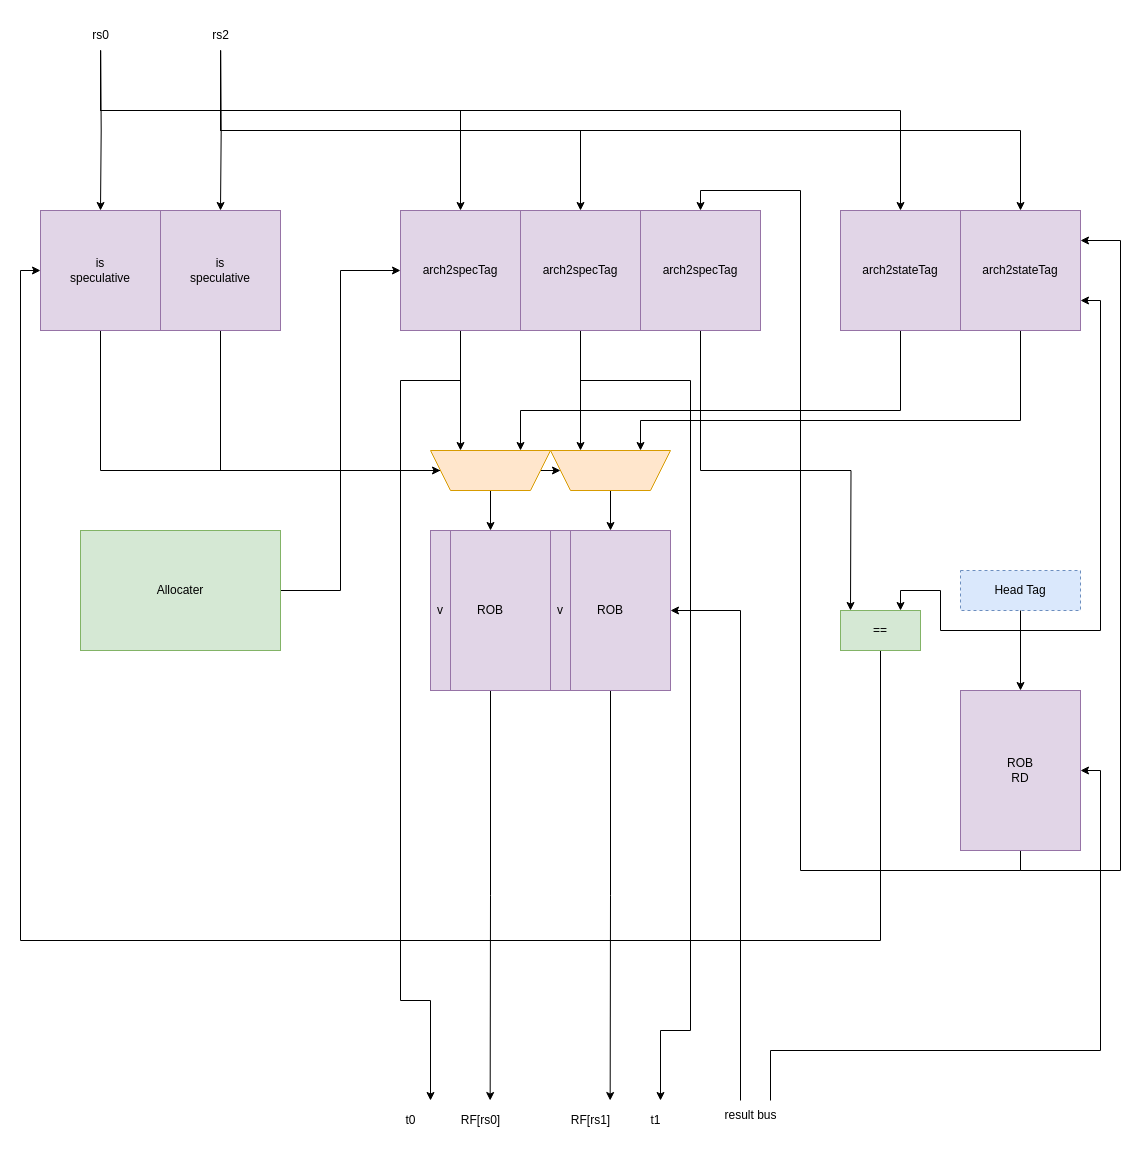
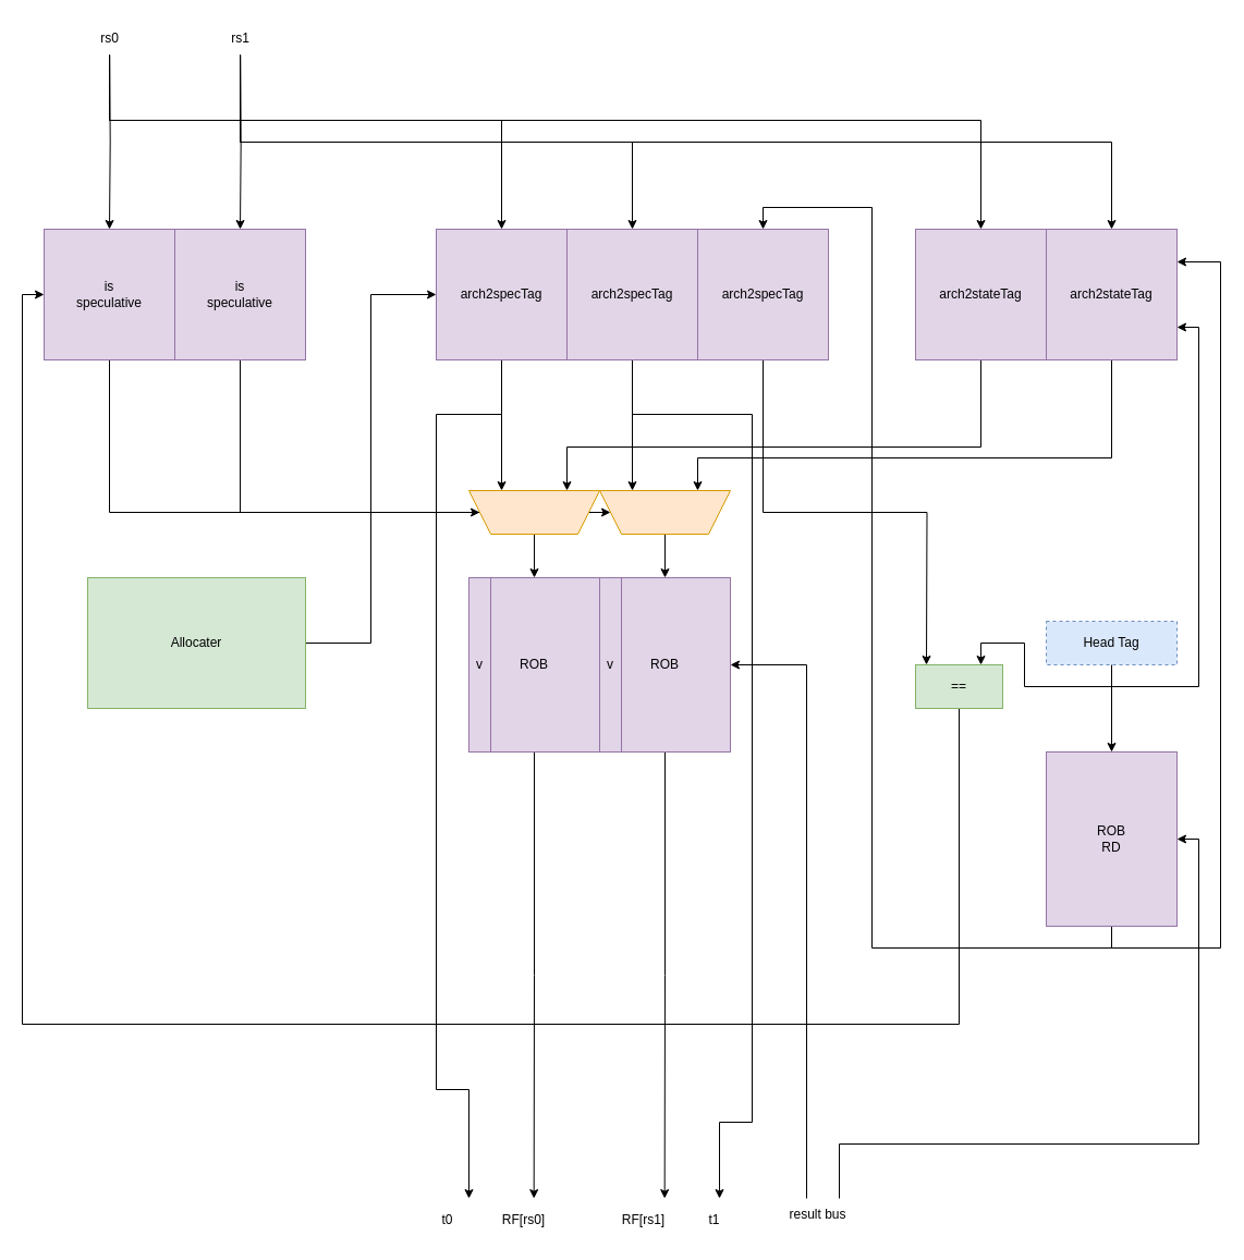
- <mxCell id="23" value="rs2" style="text;html=1;align=center;verticalAlign=middle;resizable=0;points=[];autosize=1;strokeColor=none;fillColor=none;" vertex="1" parent="1"><mxGeometry x="200" y="20" width="40" height="30" as="geometry" /></mxCell>
+ <mxCell id="23" value="rs1" style="text;html=1;align=center;verticalAlign=middle;resizable=0;points=[];autosize=1;strokeColor=none;fillColor=none;" vertex="1" parent="1"><mxGeometry x="200" y="20" width="40" height="30" as="geometry" /></mxCell>
